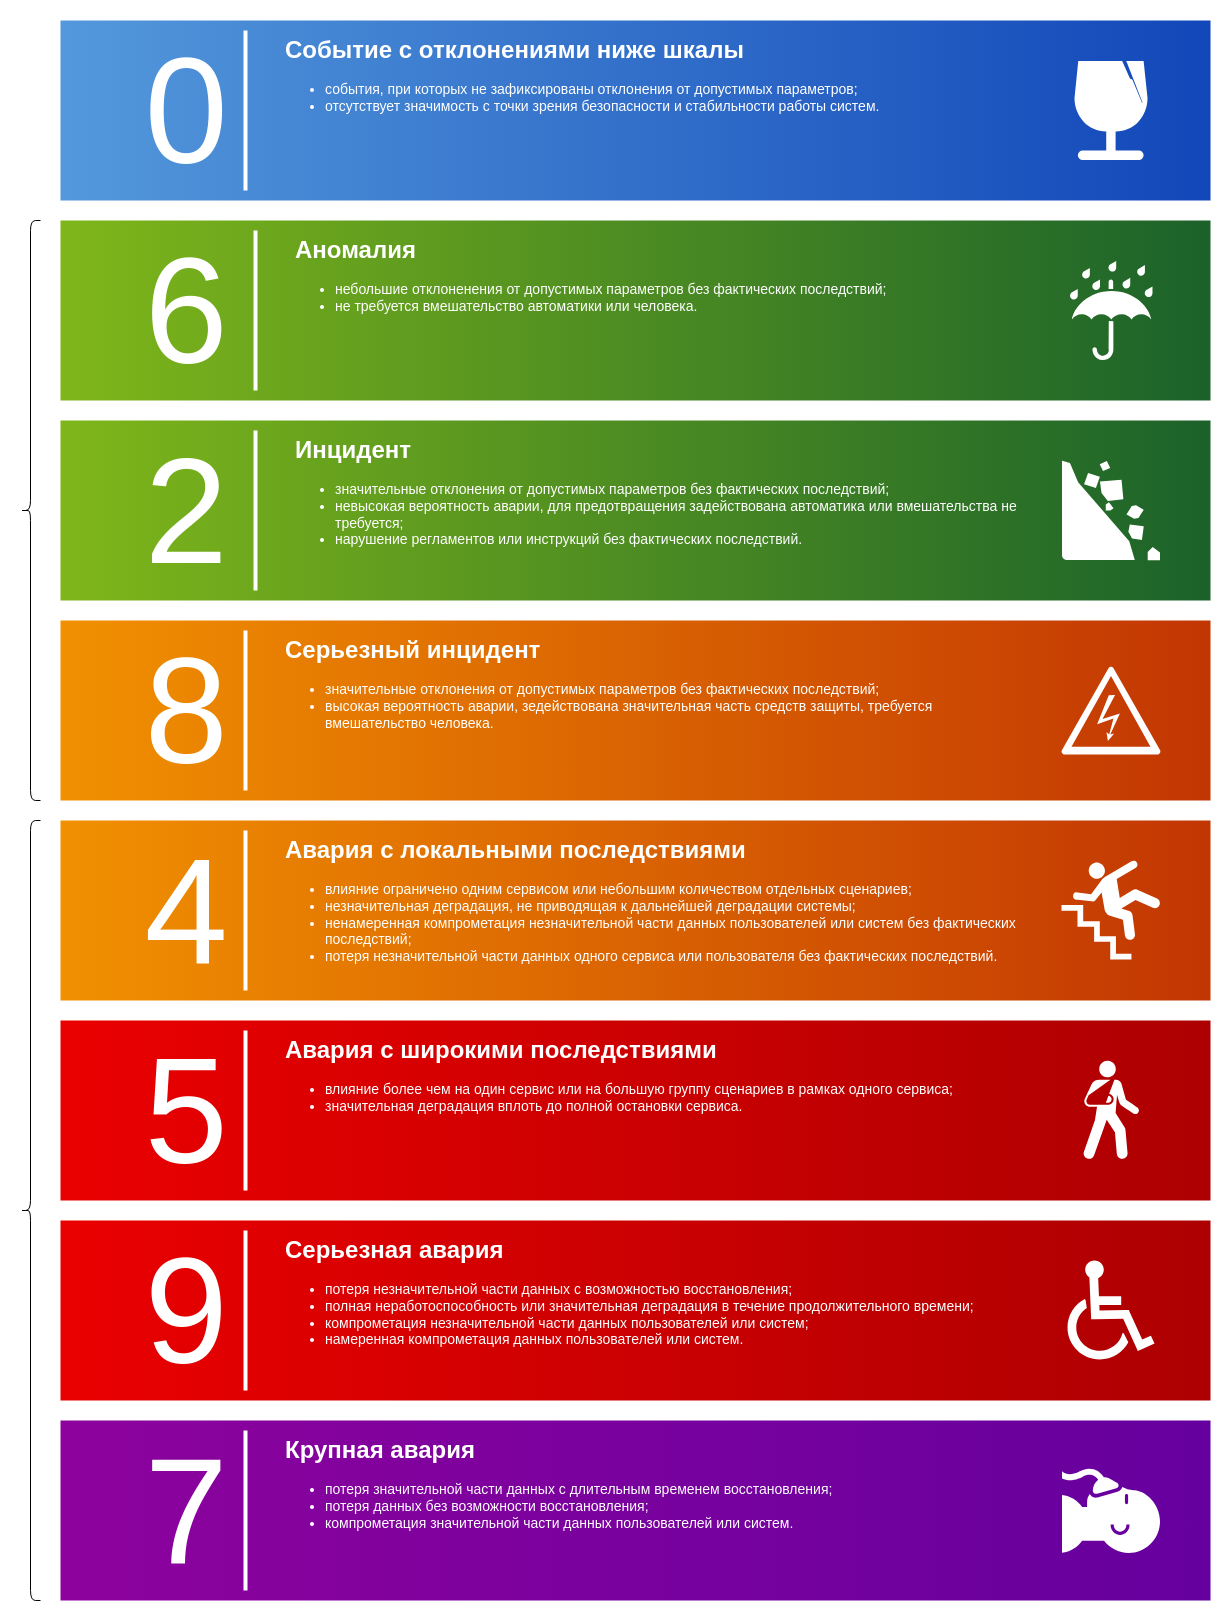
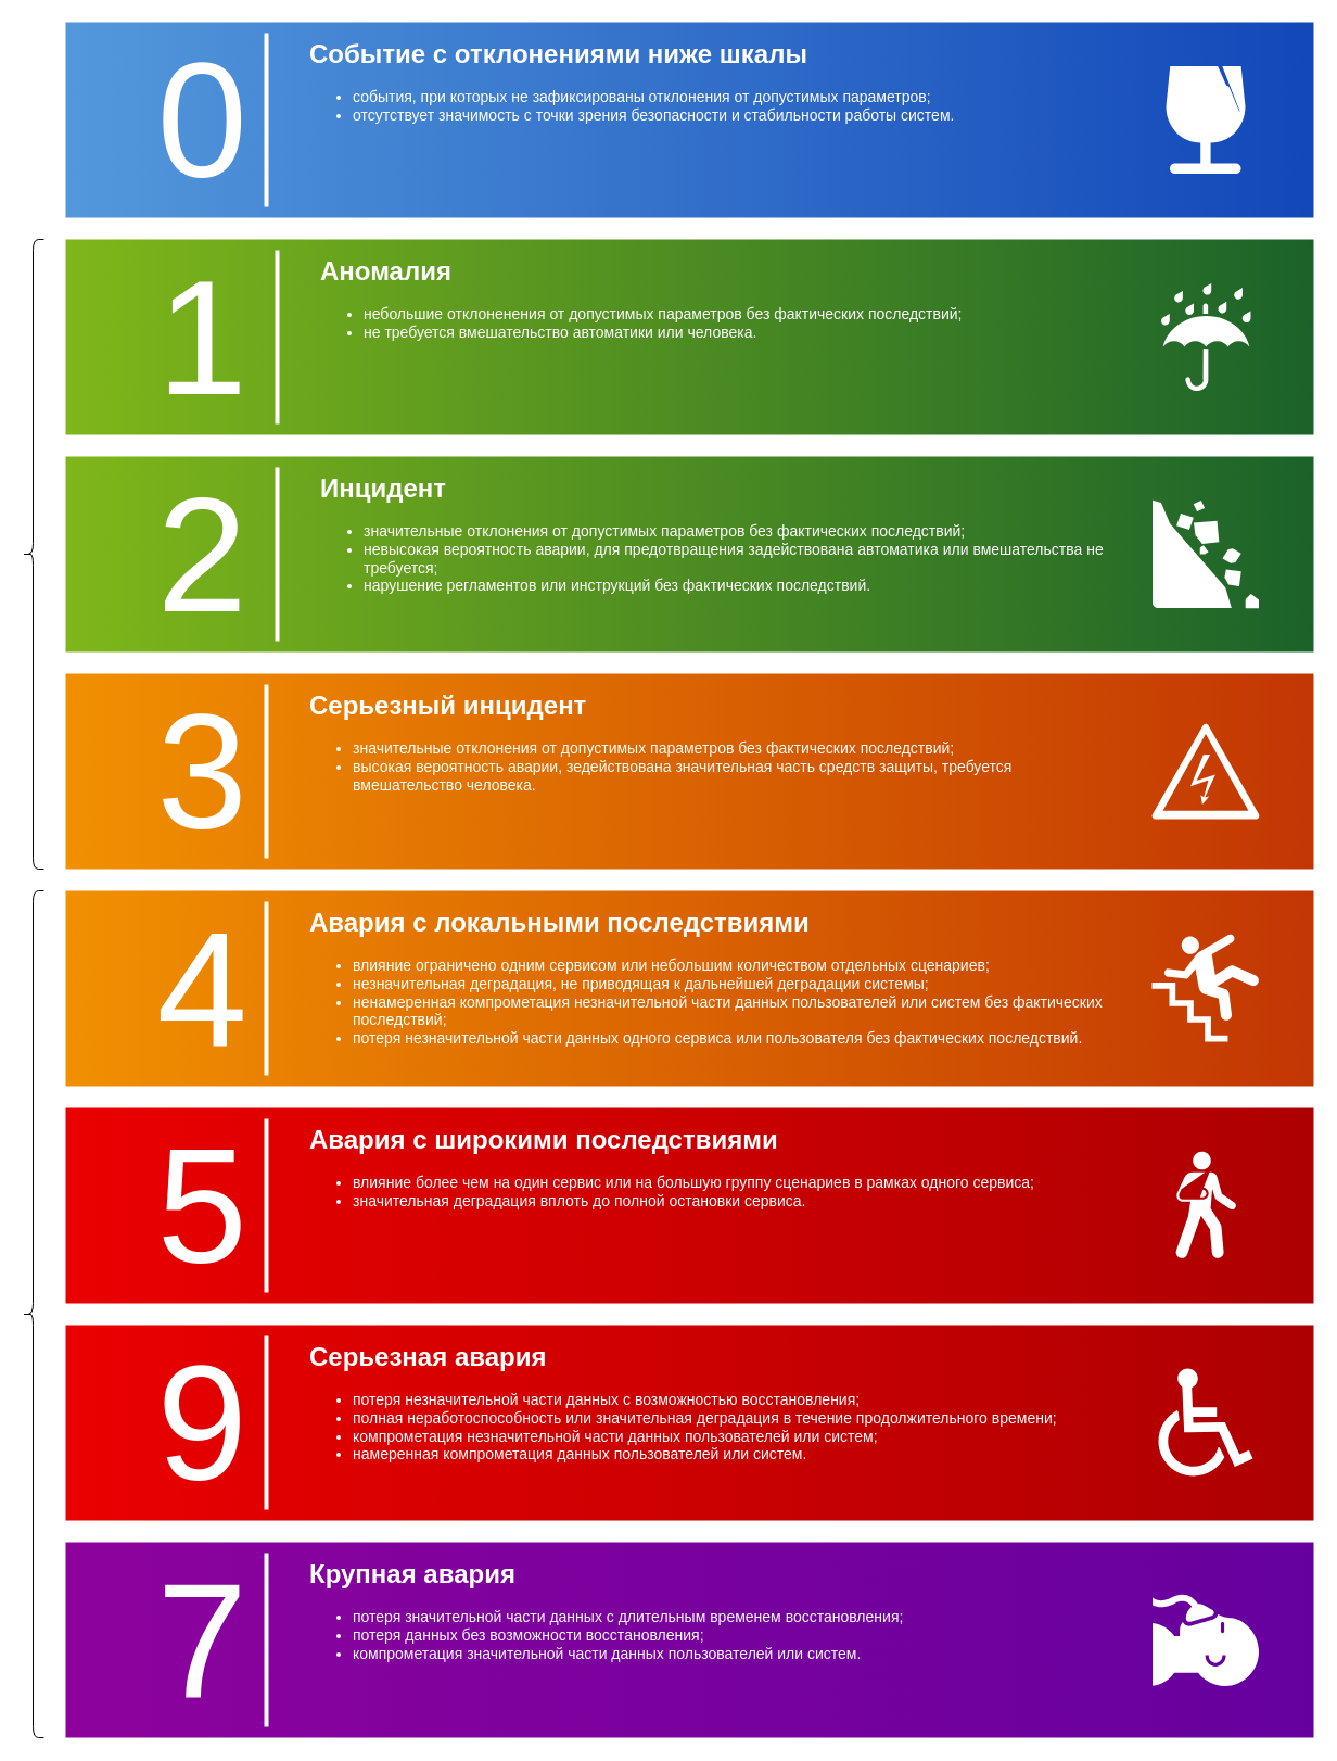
- <mxCell id="7" value="6" style="text;html=1;strokeColor=none;fillColor=none;align=right;verticalAlign=middle;whiteSpace=wrap;rounded=0;shadow=0;dashed=0;fontFamily=Helvetica;fontSize=150;fontColor=#FFFFFF;" parent="1" vertex="1"><mxGeometry x="30" y="220" width="200" height="180" as="geometry" /></mxCell>
+ <mxCell id="7" value="1" style="text;html=1;strokeColor=none;fillColor=none;align=right;verticalAlign=middle;whiteSpace=wrap;rounded=0;shadow=0;dashed=0;fontFamily=Helvetica;fontSize=150;fontColor=#FFFFFF;" parent="1" vertex="1"><mxGeometry x="30" y="220" width="200" height="180" as="geometry" /></mxCell>
- <mxCell id="9" value="8" style="text;html=1;strokeColor=none;fillColor=none;align=right;verticalAlign=middle;whiteSpace=wrap;rounded=0;shadow=0;dashed=0;fontFamily=Helvetica;fontSize=150;fontColor=#FFFFFF;" parent="1" vertex="1"><mxGeometry x="30" y="620" width="200" height="180" as="geometry" /></mxCell>
+ <mxCell id="9" value="3" style="text;html=1;strokeColor=none;fillColor=none;align=right;verticalAlign=middle;whiteSpace=wrap;rounded=0;shadow=0;dashed=0;fontFamily=Helvetica;fontSize=150;fontColor=#FFFFFF;" parent="1" vertex="1"><mxGeometry x="30" y="620" width="200" height="180" as="geometry" /></mxCell>
